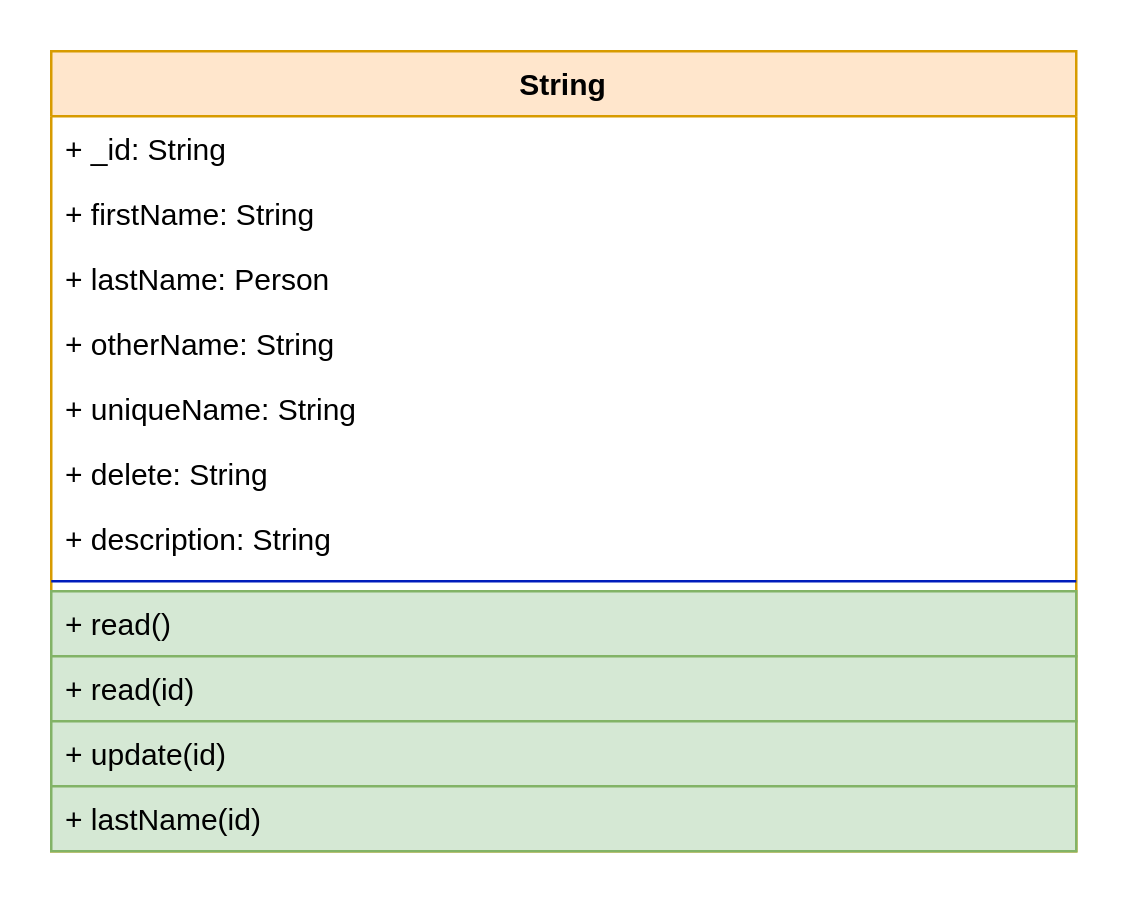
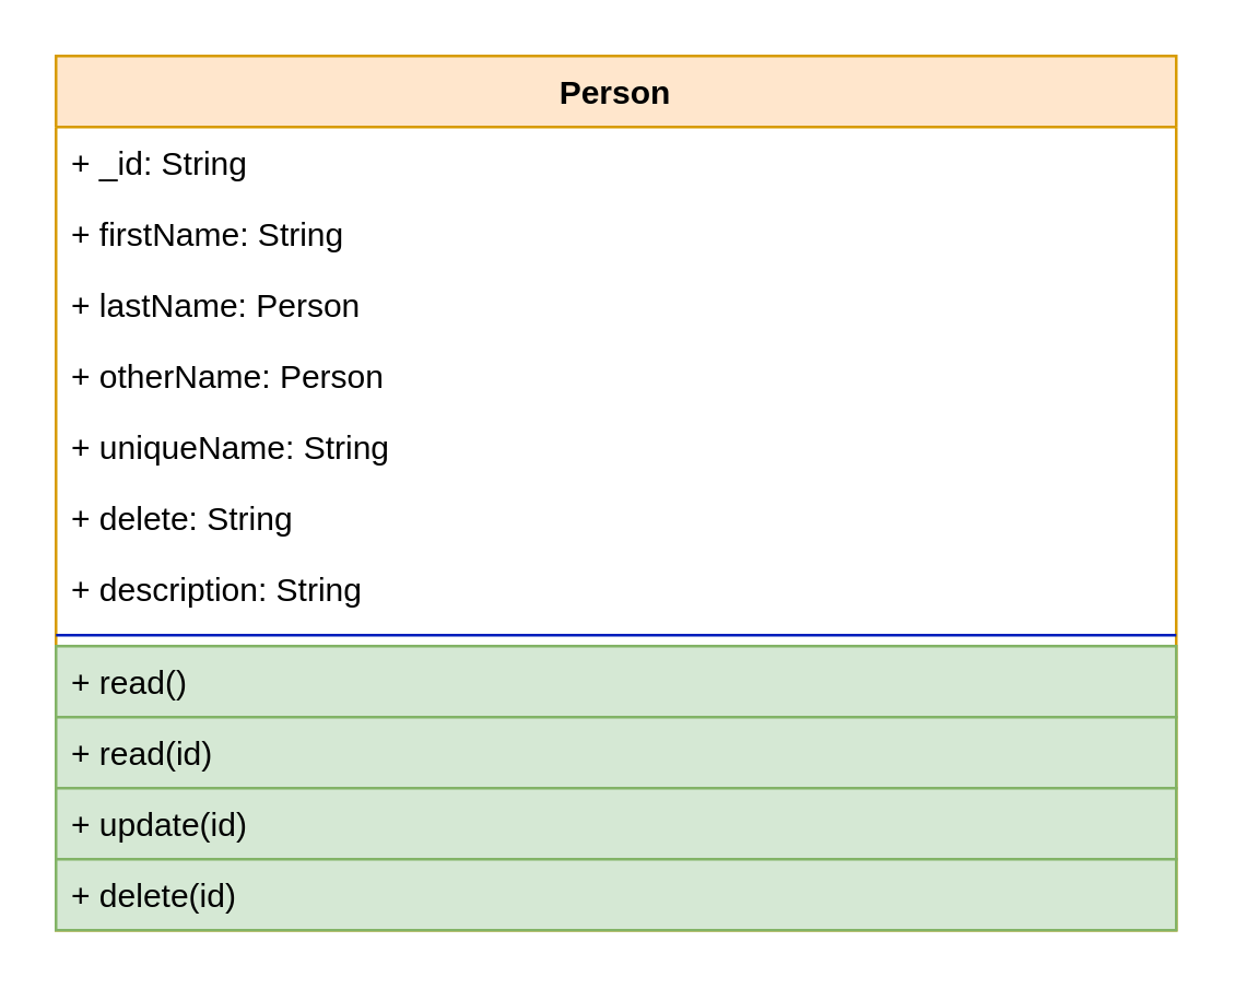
- <mxCell id="2" value="String" style="swimlane;fontStyle=1;align=center;verticalAlign=top;childLayout=stackLayout;horizontal=1;startSize=26;horizontalStack=0;resizeParent=1;resizeParentMax=0;resizeLast=0;collapsible=1;marginBottom=0;whiteSpace=wrap;html=1;fillColor=#ffe6cc;strokeColor=#d79b00;" parent="1" vertex="1"><mxGeometry x="20" y="20" width="410" height="320" as="geometry" /></mxCell>
+ <mxCell id="2" value="Person" style="swimlane;fontStyle=1;align=center;verticalAlign=top;childLayout=stackLayout;horizontal=1;startSize=26;horizontalStack=0;resizeParent=1;resizeParentMax=0;resizeLast=0;collapsible=1;marginBottom=0;whiteSpace=wrap;html=1;fillColor=#ffe6cc;strokeColor=#d79b00;" parent="1" vertex="1"><mxGeometry x="20" y="20" width="410" height="320" as="geometry" /></mxCell>
- <mxCell id="6" value="+ otherName: String" style="text;strokeColor=none;fillColor=none;align=left;verticalAlign=top;spacingLeft=4;spacingRight=4;overflow=hidden;rotatable=0;points=[[0,0.5],[1,0.5]];portConstraint=eastwest;whiteSpace=wrap;html=1;" parent="2" vertex="1"><mxGeometry y="104" width="410" height="26" as="geometry" /></mxCell>
+ <mxCell id="6" value="+ otherName: Person" style="text;strokeColor=none;fillColor=none;align=left;verticalAlign=top;spacingLeft=4;spacingRight=4;overflow=hidden;rotatable=0;points=[[0,0.5],[1,0.5]];portConstraint=eastwest;whiteSpace=wrap;html=1;" parent="2" vertex="1"><mxGeometry y="104" width="410" height="26" as="geometry" /></mxCell>
- <mxCell id="14" value="+ lastName(id)" style="text;strokeColor=#82b366;fillColor=#d5e8d4;align=left;verticalAlign=top;spacingLeft=4;spacingRight=4;overflow=hidden;rotatable=0;points=[[0,0.5],[1,0.5]];portConstraint=eastwest;whiteSpace=wrap;html=1;" parent="2" vertex="1"><mxGeometry y="294" width="410" height="26" as="geometry" /></mxCell>
+ <mxCell id="14" value="+ delete(id)" style="text;strokeColor=#82b366;fillColor=#d5e8d4;align=left;verticalAlign=top;spacingLeft=4;spacingRight=4;overflow=hidden;rotatable=0;points=[[0,0.5],[1,0.5]];portConstraint=eastwest;whiteSpace=wrap;html=1;" parent="2" vertex="1"><mxGeometry y="294" width="410" height="26" as="geometry" /></mxCell>
